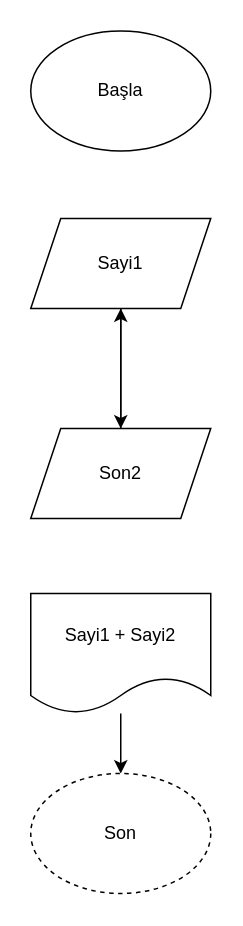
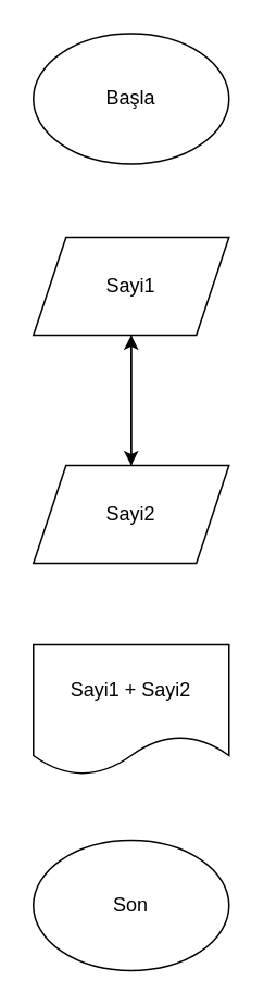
- <mxCell id="6" value="Son2" style="shape=parallelogram;perimeter=parallelogramPerimeter;whiteSpace=wrap;html=1;fixedSize=1;" vertex="1" parent="1"><mxGeometry x="20" y="285" width="120" height="60" as="geometry" /></mxCell>
+ <mxCell id="6" value="Sayi2" style="shape=parallelogram;perimeter=parallelogramPerimeter;whiteSpace=wrap;html=1;fixedSize=1;" vertex="1" parent="1"><mxGeometry x="20" y="285" width="120" height="60" as="geometry" /></mxCell>
- <mxCell id="7" value="" style="edgeStyle=orthogonalEdgeStyle;rounded=0;orthogonalLoop=1;jettySize=auto;html=1;" edge="1" parent="1" source="8" target="9"><mxGeometry relative="1" as="geometry" /></mxCell>
- <mxCell id="9" value="Son" style="ellipse;whiteSpace=wrap;html=1;dashed=1;" vertex="1" parent="1"><mxGeometry x="20" y="515" width="120" height="80" as="geometry" /></mxCell>
+ <mxCell id="9" value="Son" style="ellipse;whiteSpace=wrap;html=1;" vertex="1" parent="1"><mxGeometry x="20" y="515" width="120" height="80" as="geometry" /></mxCell>
